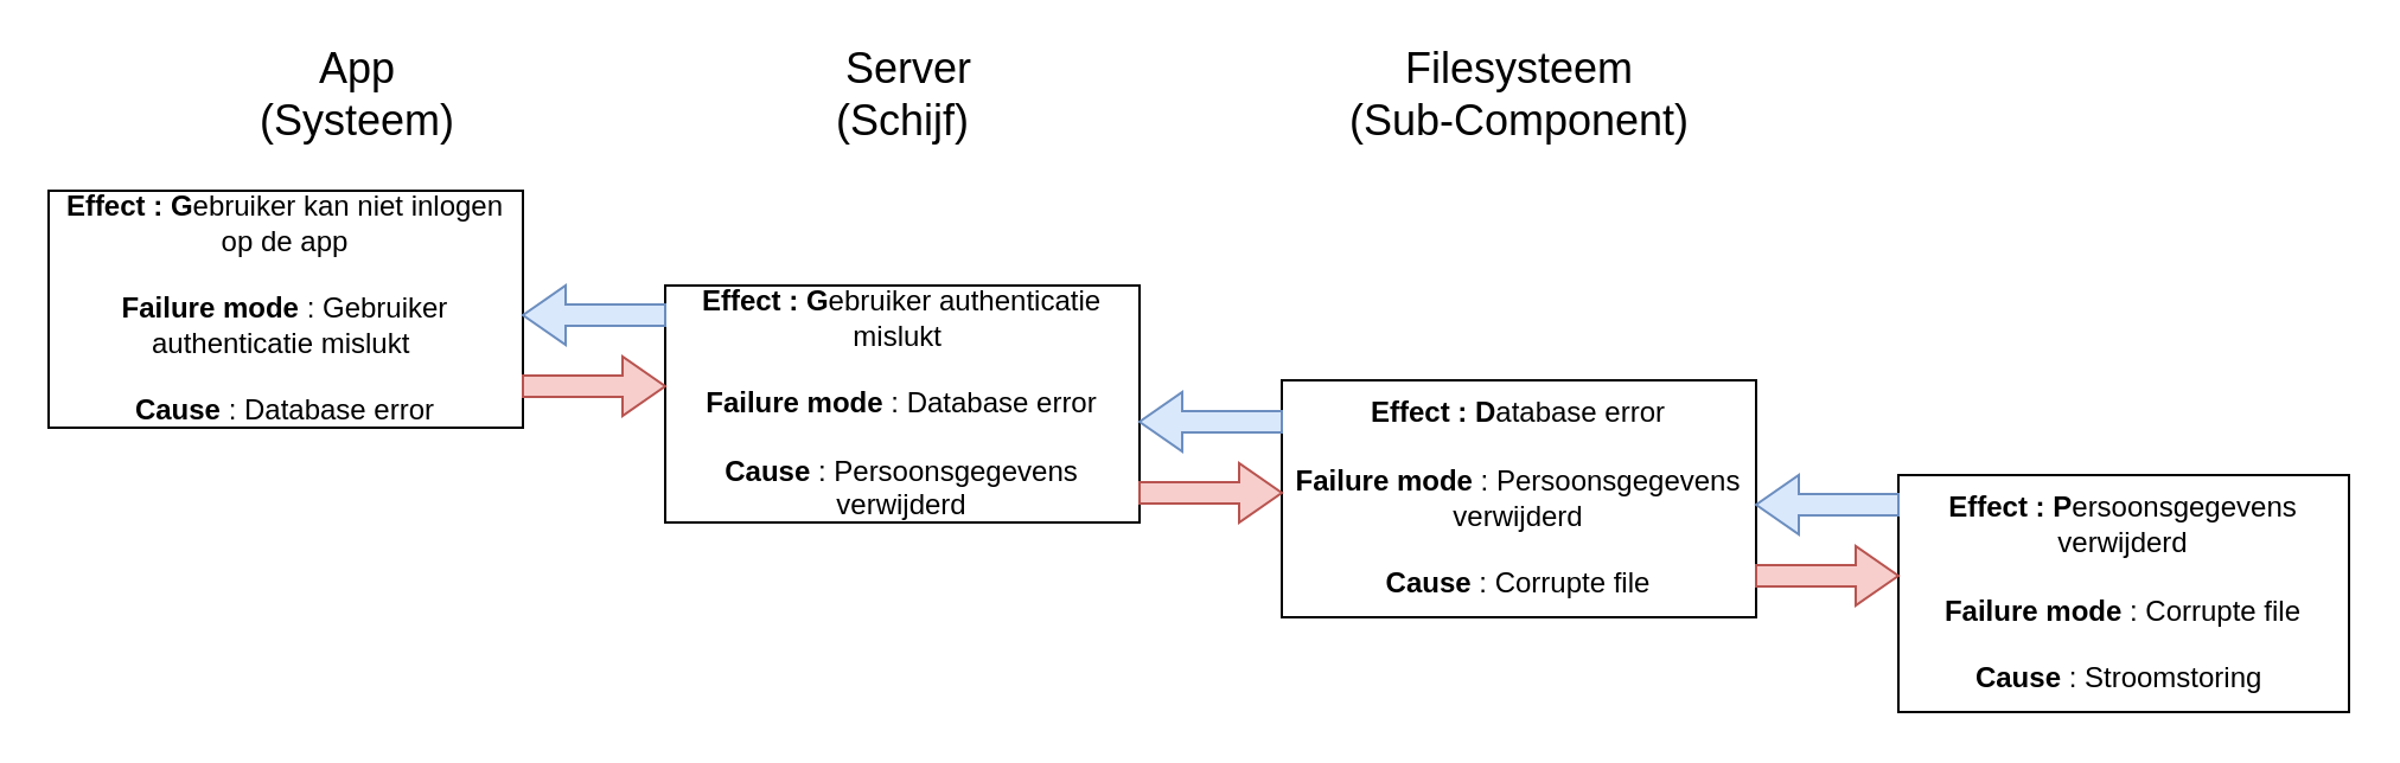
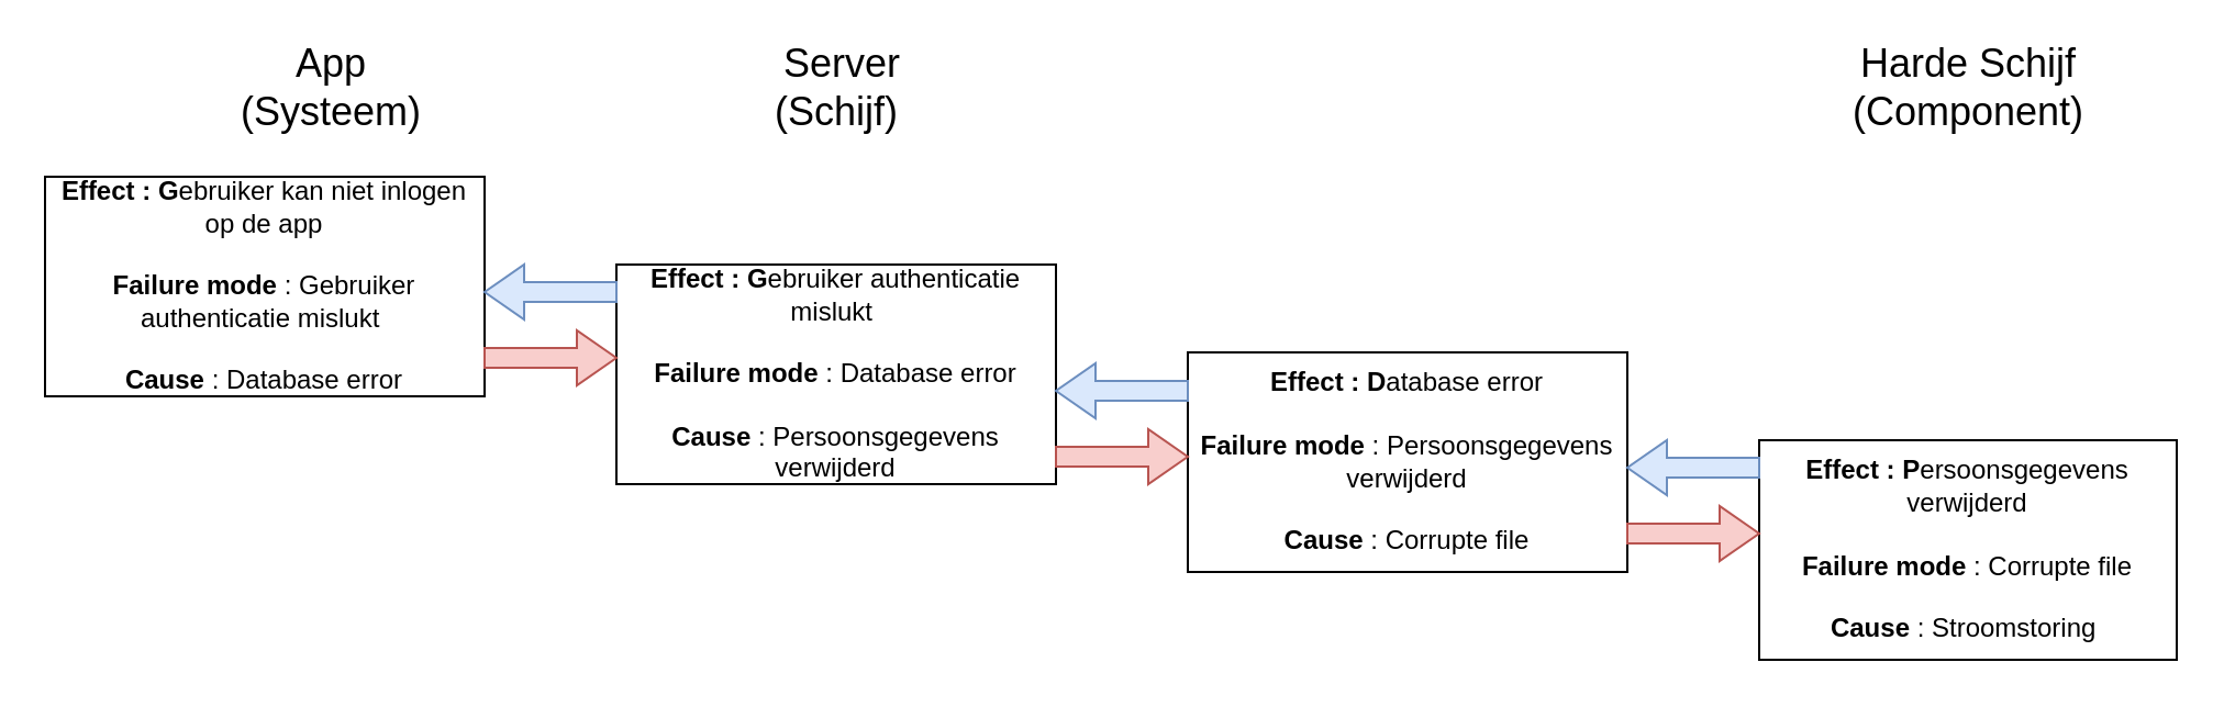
- <mxCell id="8" value="&lt;font style=&quot;font-size: 18px&quot;&gt;Filesysteem &lt;br&gt;(Sub-Component)&lt;/font&gt;" style="text;html=1;align=center;verticalAlign=middle;resizable=0;points=[];autosize=1;" parent="1" vertex="1"><mxGeometry x="560" y="20" width="160" height="40" as="geometry" /></mxCell>
+ <mxCell id="9" value="&lt;font style=&quot;font-size: 18px&quot;&gt;Harde Schijf &lt;br&gt;(Component)&lt;/font&gt;" style="text;html=1;align=center;verticalAlign=middle;resizable=0;points=[];autosize=1;" parent="1" vertex="1"><mxGeometry x="835" y="20" width="120" height="40" as="geometry" /></mxCell>
